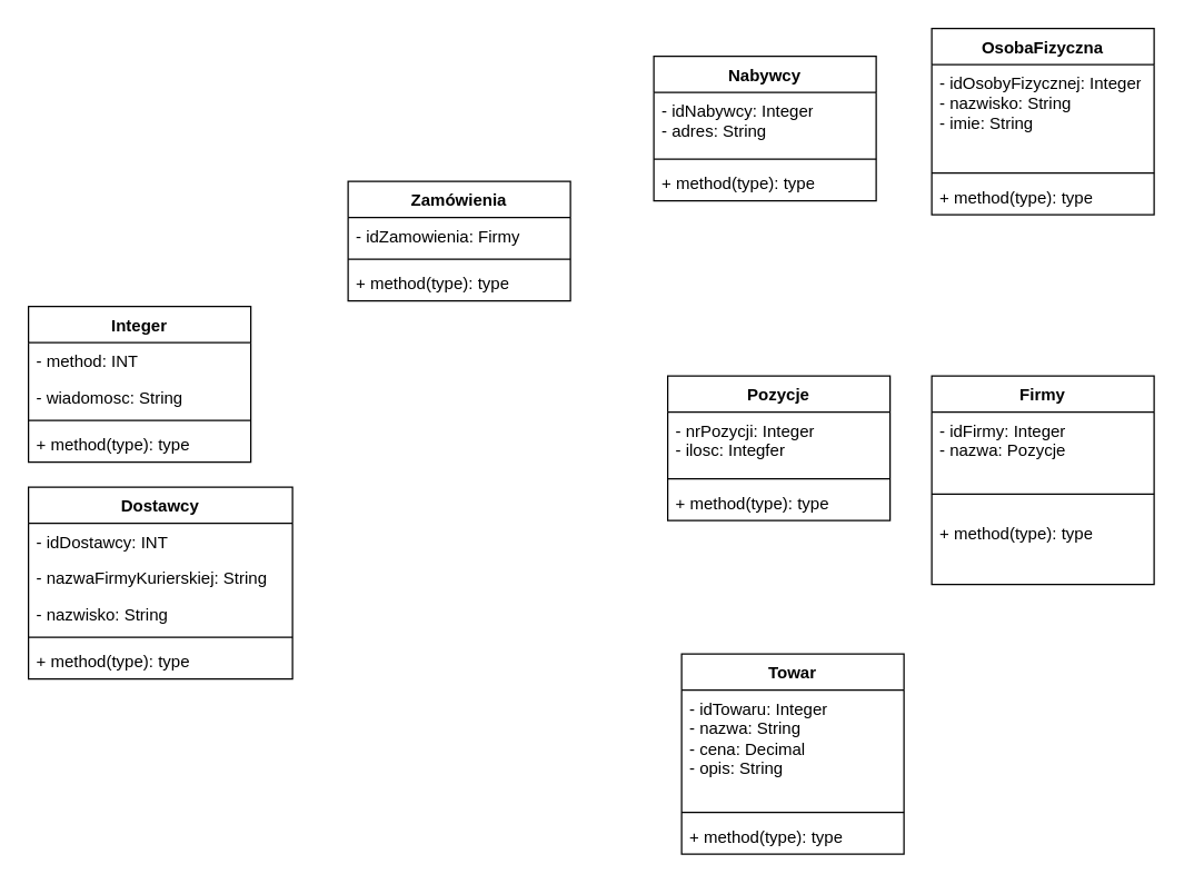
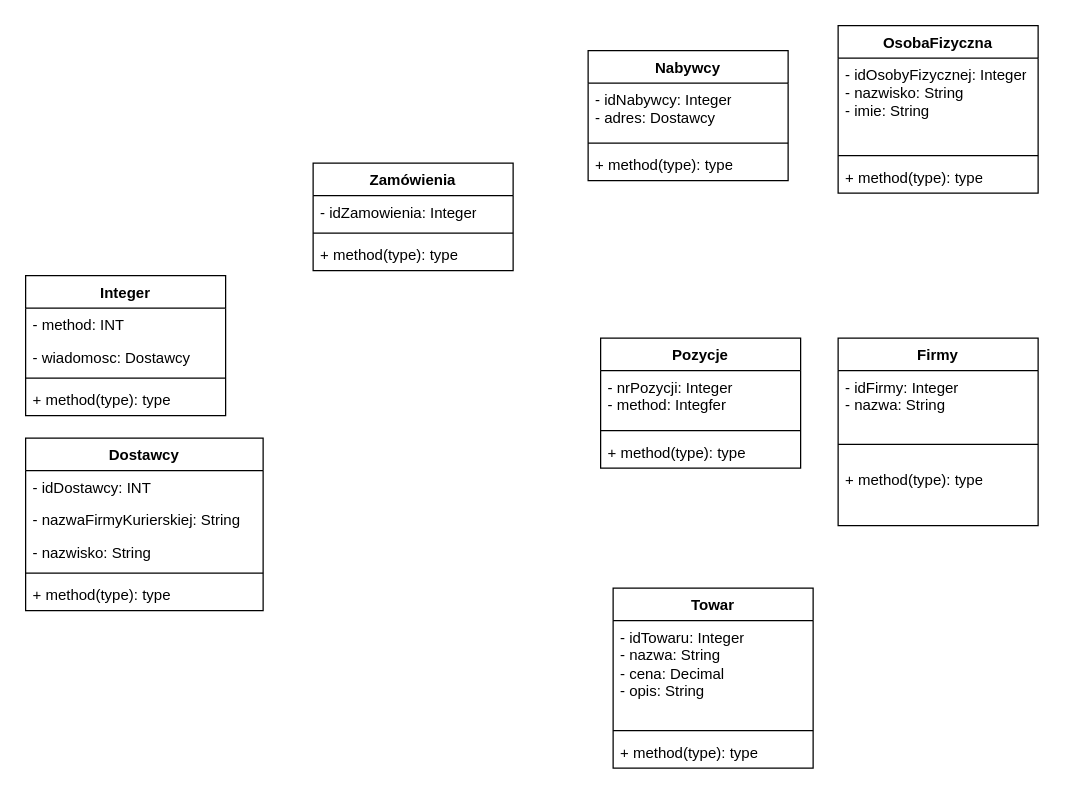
- <mxCell id="7" value="- idNabywcy: Integer&lt;div&gt;- adres: String&lt;/div&gt;" style="text;strokeColor=none;fillColor=none;align=left;verticalAlign=top;spacingLeft=4;spacingRight=4;overflow=hidden;rotatable=0;points=[[0,0.5],[1,0.5]];portConstraint=eastwest;whiteSpace=wrap;html=1;" vertex="1" parent="6"><mxGeometry y="26" width="160" height="44" as="geometry" /></mxCell>
+ <mxCell id="7" value="- idNabywcy: Integer&lt;div&gt;- adres: Dostawcy&lt;/div&gt;" style="text;strokeColor=none;fillColor=none;align=left;verticalAlign=top;spacingLeft=4;spacingRight=4;overflow=hidden;rotatable=0;points=[[0,0.5],[1,0.5]];portConstraint=eastwest;whiteSpace=wrap;html=1;" vertex="1" parent="6"><mxGeometry y="26" width="160" height="44" as="geometry" /></mxCell>
- <mxCell id="3" value="- idZamowienia: Firmy" style="text;strokeColor=none;fillColor=none;align=left;verticalAlign=top;spacingLeft=4;spacingRight=4;overflow=hidden;rotatable=0;points=[[0,0.5],[1,0.5]];portConstraint=eastwest;whiteSpace=wrap;html=1;" vertex="1" parent="2"><mxGeometry y="26" width="160" height="26" as="geometry" /></mxCell>
+ <mxCell id="3" value="- idZamowienia: Integer" style="text;strokeColor=none;fillColor=none;align=left;verticalAlign=top;spacingLeft=4;spacingRight=4;overflow=hidden;rotatable=0;points=[[0,0.5],[1,0.5]];portConstraint=eastwest;whiteSpace=wrap;html=1;" vertex="1" parent="2"><mxGeometry y="26" width="160" height="26" as="geometry" /></mxCell>
- <mxCell id="16" value="- wiadomosc: String" style="text;strokeColor=none;fillColor=none;align=left;verticalAlign=top;spacingLeft=4;spacingRight=4;overflow=hidden;rotatable=0;points=[[0,0.5],[1,0.5]];portConstraint=eastwest;whiteSpace=wrap;html=1;" vertex="1" parent="14"><mxGeometry y="52" width="160" height="26" as="geometry" /></mxCell>
+ <mxCell id="16" value="- wiadomosc: Dostawcy" style="text;strokeColor=none;fillColor=none;align=left;verticalAlign=top;spacingLeft=4;spacingRight=4;overflow=hidden;rotatable=0;points=[[0,0.5],[1,0.5]];portConstraint=eastwest;whiteSpace=wrap;html=1;" vertex="1" parent="14"><mxGeometry y="52" width="160" height="26" as="geometry" /></mxCell>
- <mxCell id="30" value="- nrPozycji: Integer&lt;div&gt;- ilosc: Integfer&lt;/div&gt;&lt;div&gt;&lt;br&gt;&lt;/div&gt;" style="text;strokeColor=none;fillColor=none;align=left;verticalAlign=top;spacingLeft=4;spacingRight=4;overflow=hidden;rotatable=0;points=[[0,0.5],[1,0.5]];portConstraint=eastwest;whiteSpace=wrap;html=1;" vertex="1" parent="29"><mxGeometry y="26" width="160" height="44" as="geometry" /></mxCell>
+ <mxCell id="30" value="- nrPozycji: Integer&lt;div&gt;- method: Integfer&lt;/div&gt;&lt;div&gt;&lt;br&gt;&lt;/div&gt;" style="text;strokeColor=none;fillColor=none;align=left;verticalAlign=top;spacingLeft=4;spacingRight=4;overflow=hidden;rotatable=0;points=[[0,0.5],[1,0.5]];portConstraint=eastwest;whiteSpace=wrap;html=1;" vertex="1" parent="29"><mxGeometry y="26" width="160" height="44" as="geometry" /></mxCell>
- <mxCell id="20" value="- idFirmy: Integer&lt;div&gt;- nazwa: Pozycje&lt;/div&gt;" style="text;strokeColor=none;fillColor=none;align=left;verticalAlign=top;spacingLeft=4;spacingRight=4;overflow=hidden;rotatable=0;points=[[0,0.5],[1,0.5]];portConstraint=eastwest;whiteSpace=wrap;html=1;" vertex="1" parent="19"><mxGeometry y="26" width="160" height="44" as="geometry" /></mxCell>
+ <mxCell id="20" value="- idFirmy: Integer&lt;div&gt;- nazwa: String&lt;/div&gt;" style="text;strokeColor=none;fillColor=none;align=left;verticalAlign=top;spacingLeft=4;spacingRight=4;overflow=hidden;rotatable=0;points=[[0,0.5],[1,0.5]];portConstraint=eastwest;whiteSpace=wrap;html=1;" vertex="1" parent="19"><mxGeometry y="26" width="160" height="44" as="geometry" /></mxCell>
